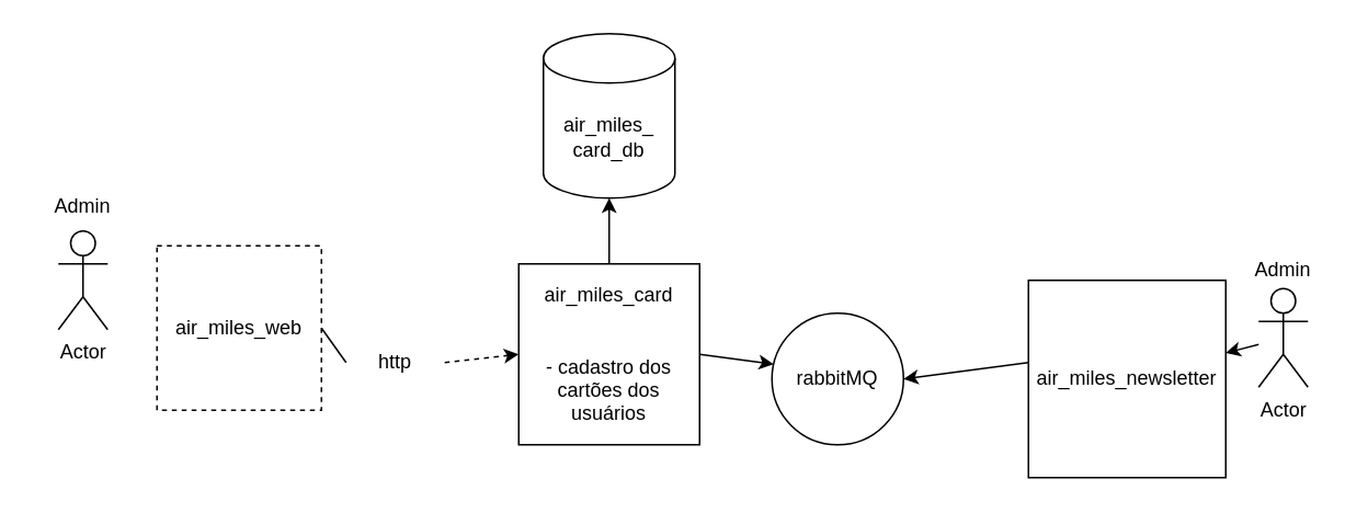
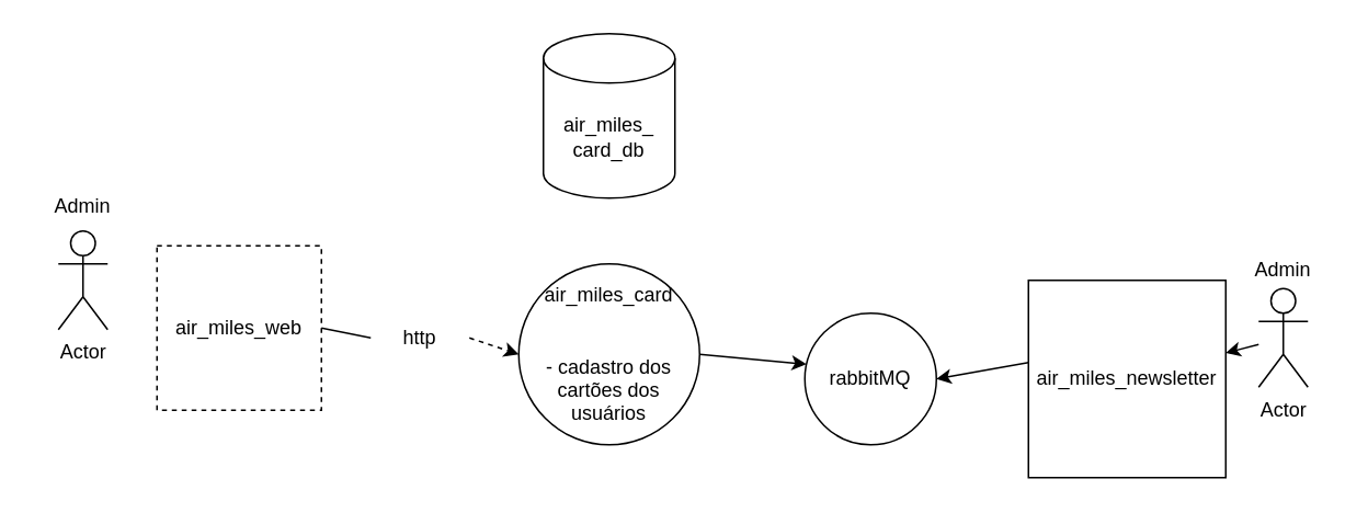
- <mxCell id="4" value="" style="endArrow=classic;html=1;rounded=0;exitX=0.5;exitY=0;exitDx=0;exitDy=0;entryX=0.5;entryY=1;entryDx=0;entryDy=0;entryPerimeter=0;" parent="1" source="2" target="3" edge="1"><mxGeometry width="50" height="50" relative="1" as="geometry"><mxPoint x="545" y="220" as="sourcePoint" /><mxPoint x="595" y="170" as="targetPoint" /></mxGeometry></mxCell>
- <mxCell id="2" value="&lt;div&gt;air_miles_card&lt;/div&gt;&lt;br&gt;&lt;br&gt;- cadastro dos cartões dos usuários" style="whiteSpace=wrap;html=1;aspect=fixed;" parent="1" vertex="1"><mxGeometry x="315" y="160" width="110" height="110" as="geometry" /></mxCell>
+ <mxCell id="2" value="&lt;div&gt;air_miles_card&lt;/div&gt;&lt;br&gt;&lt;br&gt;- cadastro dos cartões dos usuários" style="ellipse;whiteSpace=wrap;html=1;aspect=fixed;" parent="1" vertex="1"><mxGeometry x="315" y="160" width="110" height="110" as="geometry" /></mxCell>
- <mxCell id="12" value="http" style="text;html=1;strokeColor=none;fillColor=none;align=center;verticalAlign=middle;whiteSpace=wrap;rounded=0;" parent="1" vertex="1"><mxGeometry x="210" y="205" width="60" height="30" as="geometry" /></mxCell>
+ <mxCell id="12" value="http" style="text;html=1;strokeColor=none;fillColor=none;align=center;verticalAlign=middle;whiteSpace=wrap;rounded=0;" parent="1" vertex="1"><mxGeometry x="225" y="190" width="60" height="30" as="geometry" /></mxCell>
- <mxCell id="5" value="rabbitMQ" style="ellipse;whiteSpace=wrap;html=1;aspect=fixed;" parent="1" vertex="1"><mxGeometry x="469" y="190" width="80" height="80" as="geometry" /></mxCell>
+ <mxCell id="5" value="rabbitMQ" style="ellipse;whiteSpace=wrap;html=1;aspect=fixed;" parent="1" vertex="1"><mxGeometry x="489" y="190" width="80" height="80" as="geometry" /></mxCell>
